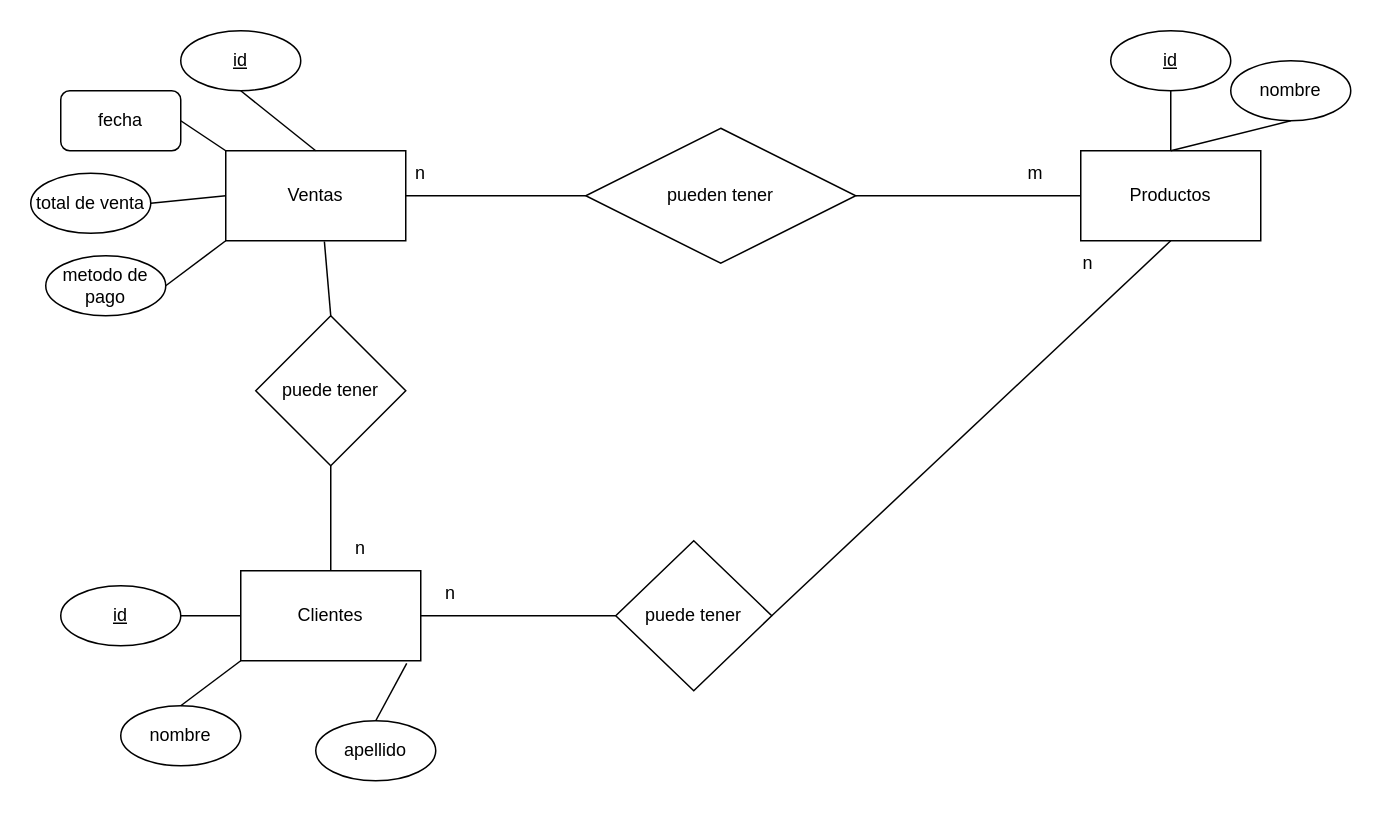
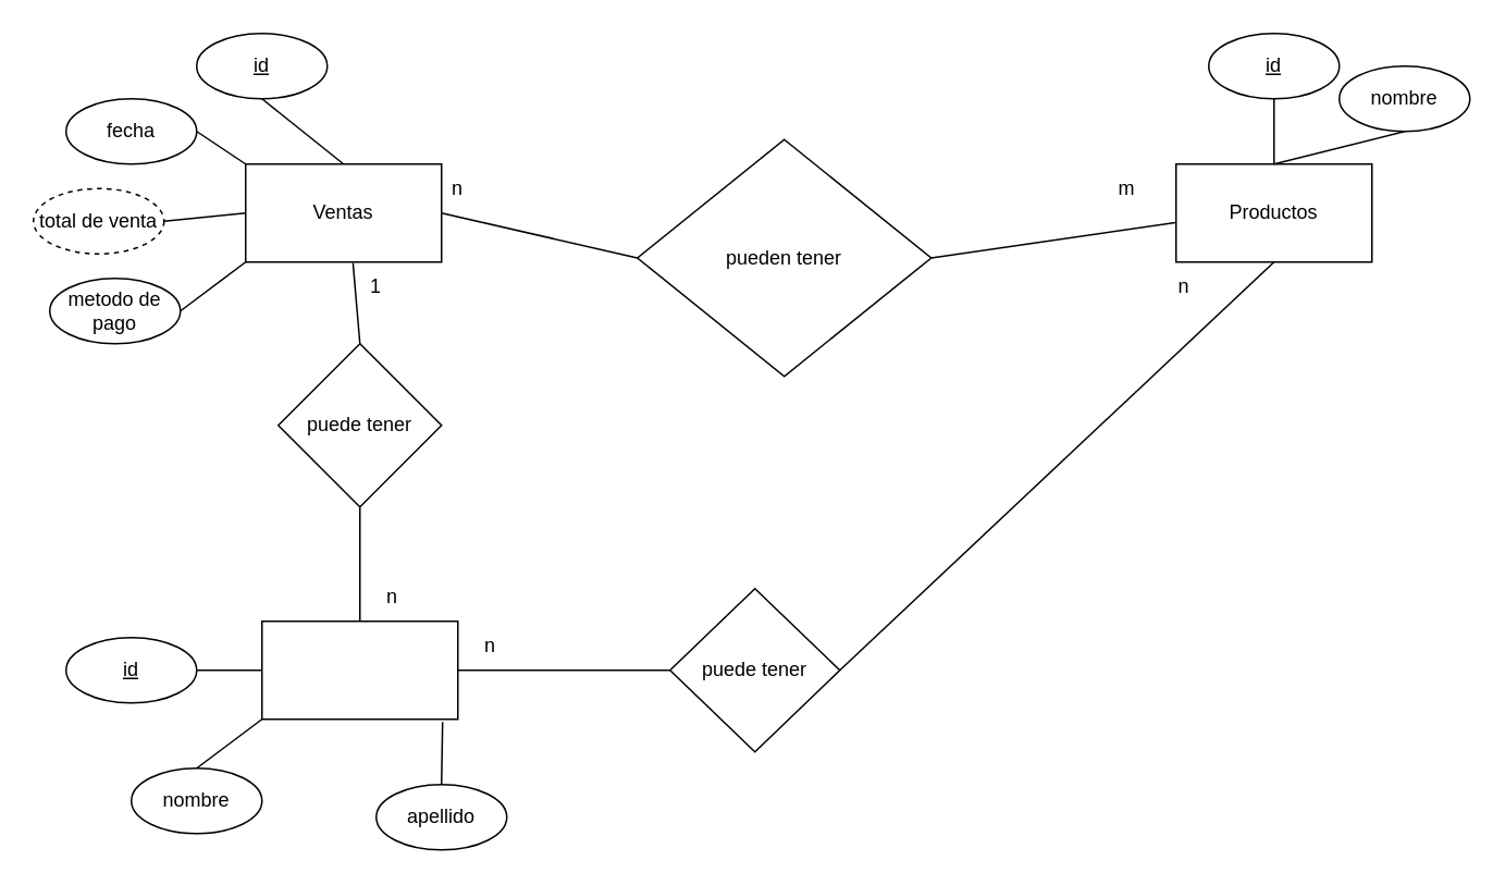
- <mxCell id="8" value="fecha" style="whiteSpace=wrap;html=1;rounded=1;" parent="1" vertex="1"><mxGeometry x="40" y="60" width="80" height="40" as="geometry" /></mxCell>
+ <mxCell id="8" value="fecha" style="ellipse;whiteSpace=wrap;html=1;" parent="1" vertex="1"><mxGeometry x="40" y="60" width="80" height="40" as="geometry" /></mxCell>
- <mxCell id="40" value="pueden tener" style="shape=rhombus;perimeter=rhombusPerimeter;whiteSpace=wrap;html=1;align=center;" parent="1" vertex="1"><mxGeometry x="390" y="85" width="180" height="90" as="geometry" /></mxCell>
+ <mxCell id="40" value="pueden tener" style="shape=rhombus;perimeter=rhombusPerimeter;whiteSpace=wrap;html=1;align=center;" parent="1" vertex="1"><mxGeometry x="390" y="85" width="180" height="145" as="geometry" /></mxCell>
- <mxCell id="9" value="total de venta" style="ellipse;whiteSpace=wrap;html=1;" parent="1" vertex="1"><mxGeometry x="20" y="115" width="80" height="40" as="geometry" /></mxCell>
+ <mxCell id="9" value="total de venta" style="ellipse;whiteSpace=wrap;html=1;dashed=1;" parent="1" vertex="1"><mxGeometry x="20" y="115" width="80" height="40" as="geometry" /></mxCell>
+ <mxCell id="28" value="1" style="text;html=1;align=center;verticalAlign=middle;whiteSpace=wrap;rounded=0;" parent="1" vertex="1"><mxGeometry x="200" y="160" width="60" height="30" as="geometry" /></mxCell>
- <mxCell id="3" value="Clientes" style="text;html=1;align=center;verticalAlign=middle;whiteSpace=wrap;rounded=0;" parent="1" vertex="1"><mxGeometry x="190" y="395" width="60" height="30" as="geometry" /></mxCell>
- <mxCell id="18" value="apellido" style="ellipse;whiteSpace=wrap;html=1;" parent="1" vertex="1"><mxGeometry x="210" y="480" width="80" height="40" as="geometry" /></mxCell>
+ <mxCell id="18" value="apellido" style="ellipse;whiteSpace=wrap;html=1;" parent="1" vertex="1"><mxGeometry x="230" y="480" width="80" height="40" as="geometry" /></mxCell>
